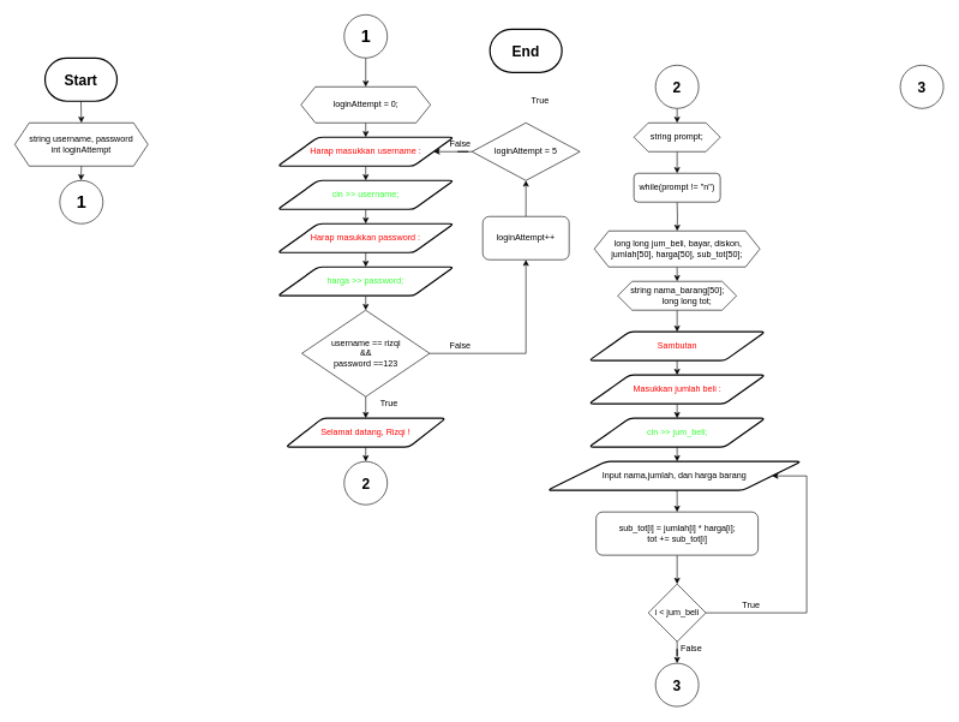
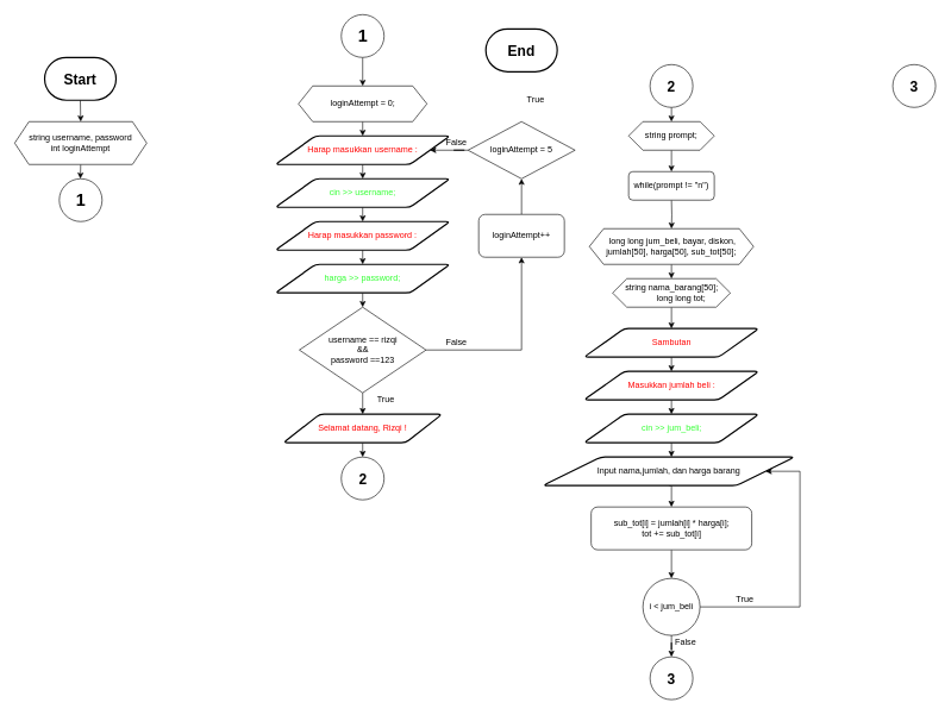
- <mxCell id="56" value="i &amp;lt; jum_beli " style="rhombus;whiteSpace=wrap;html=1;" vertex="1" parent="1"><mxGeometry x="900" y="810" width="80" height="80" as="geometry" /></mxCell>
+ <mxCell id="56" value="i &amp;lt; jum_beli " style="ellipse;whiteSpace=wrap;html=1;" vertex="1" parent="1"><mxGeometry x="900" y="810" width="80" height="80" as="geometry" /></mxCell>
